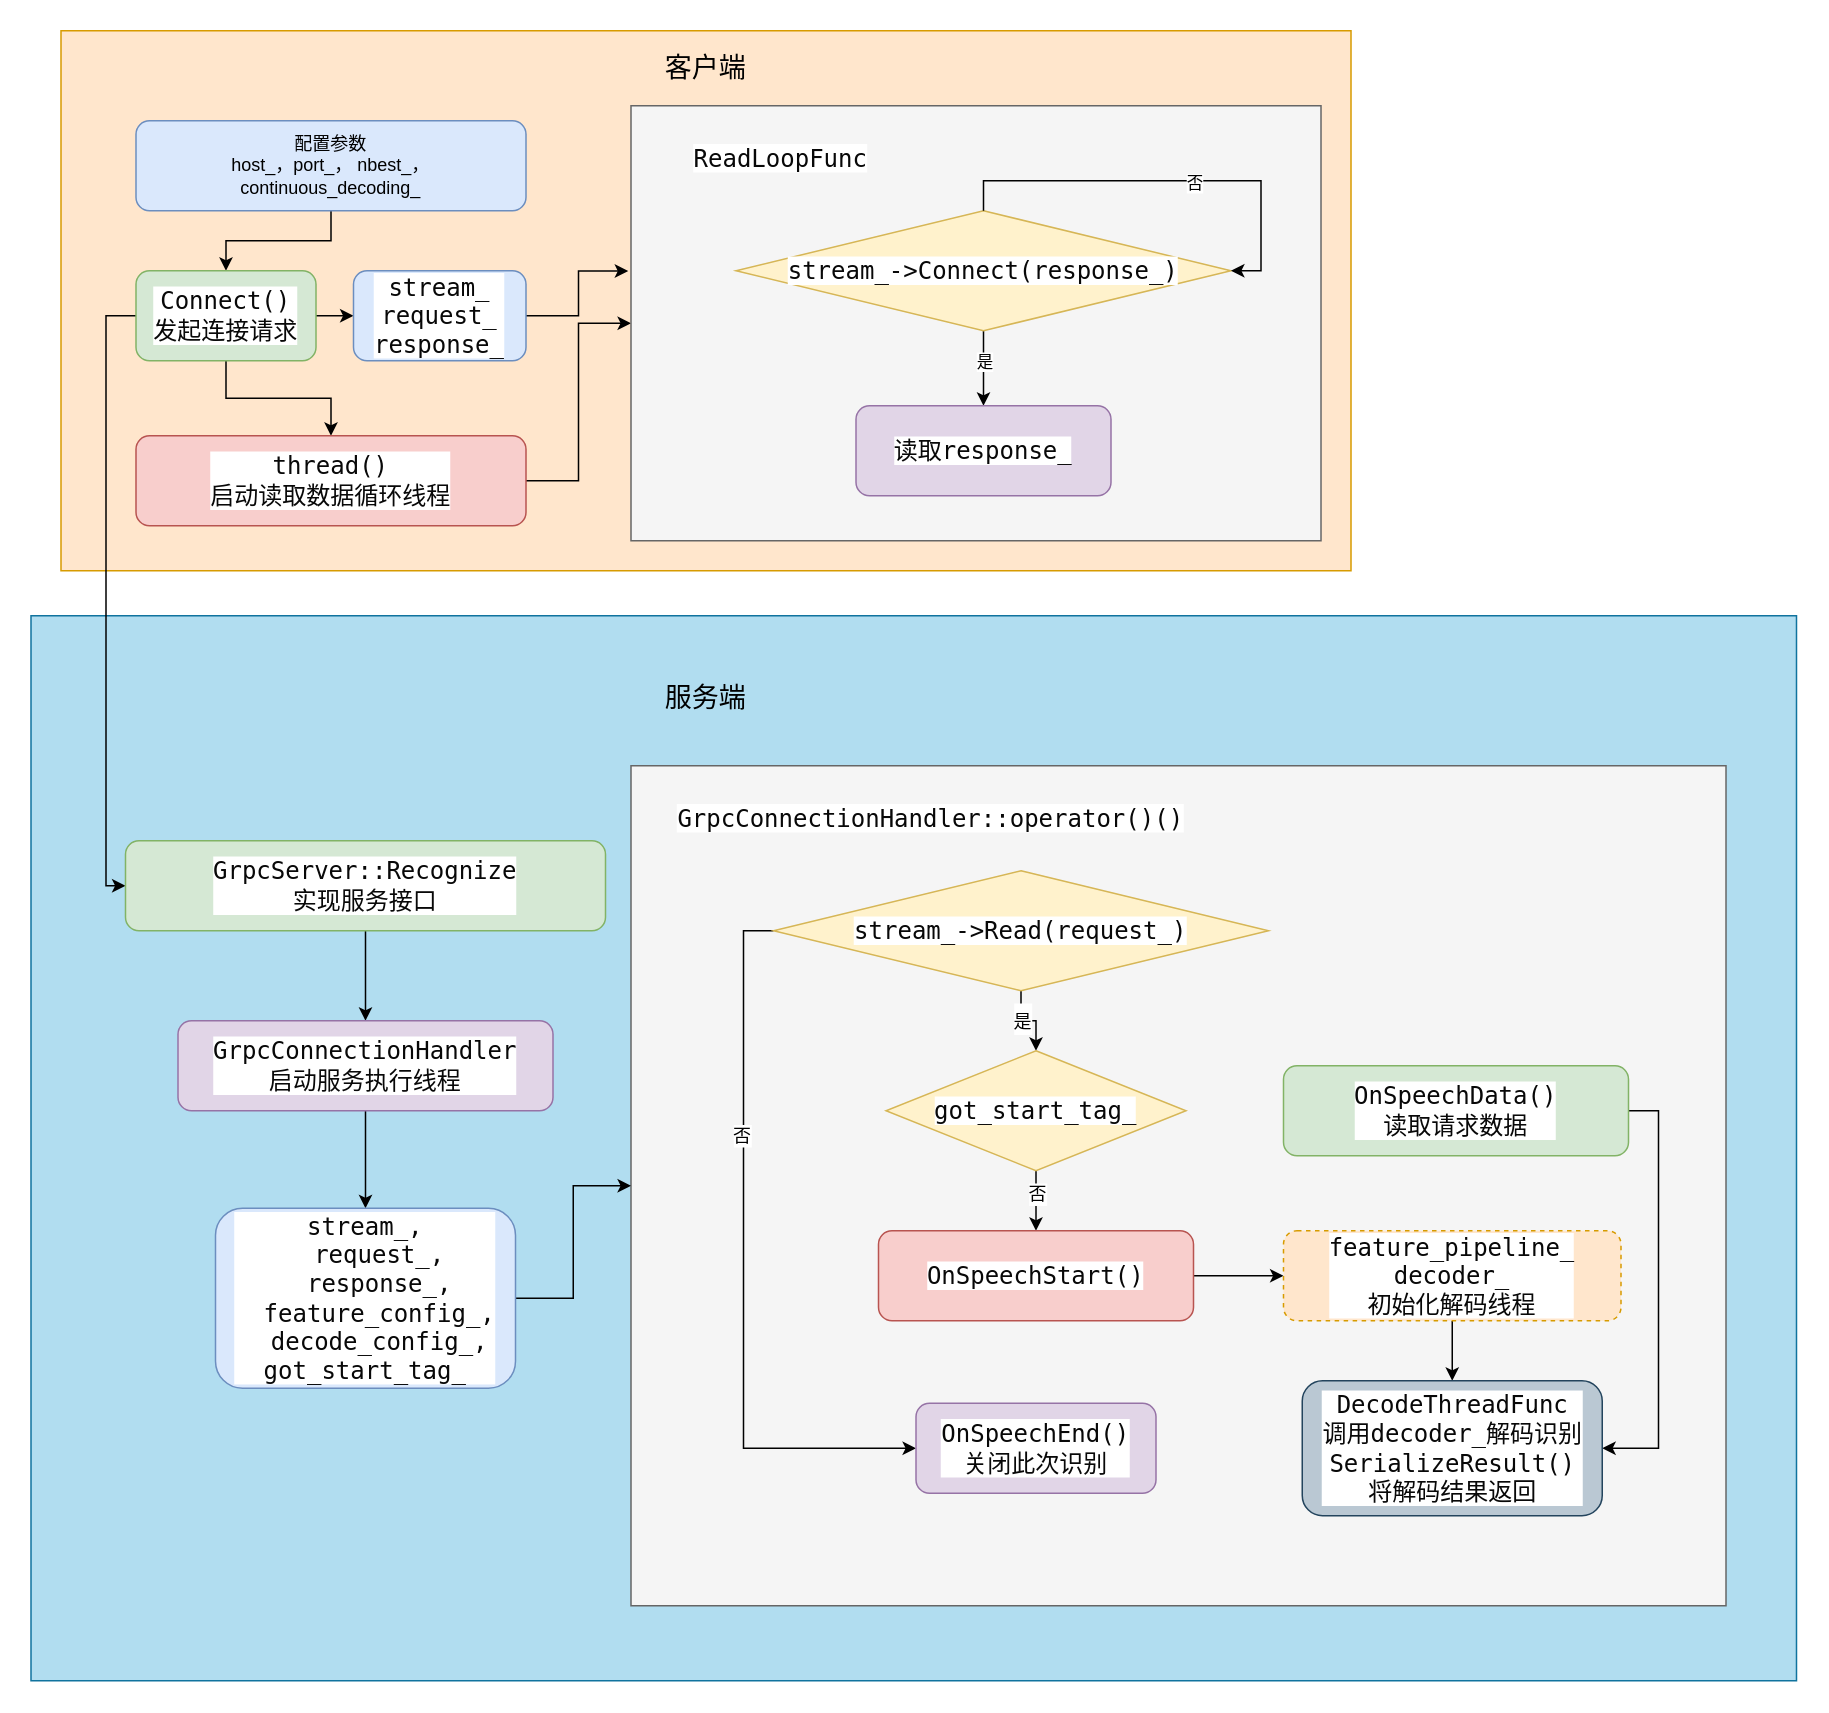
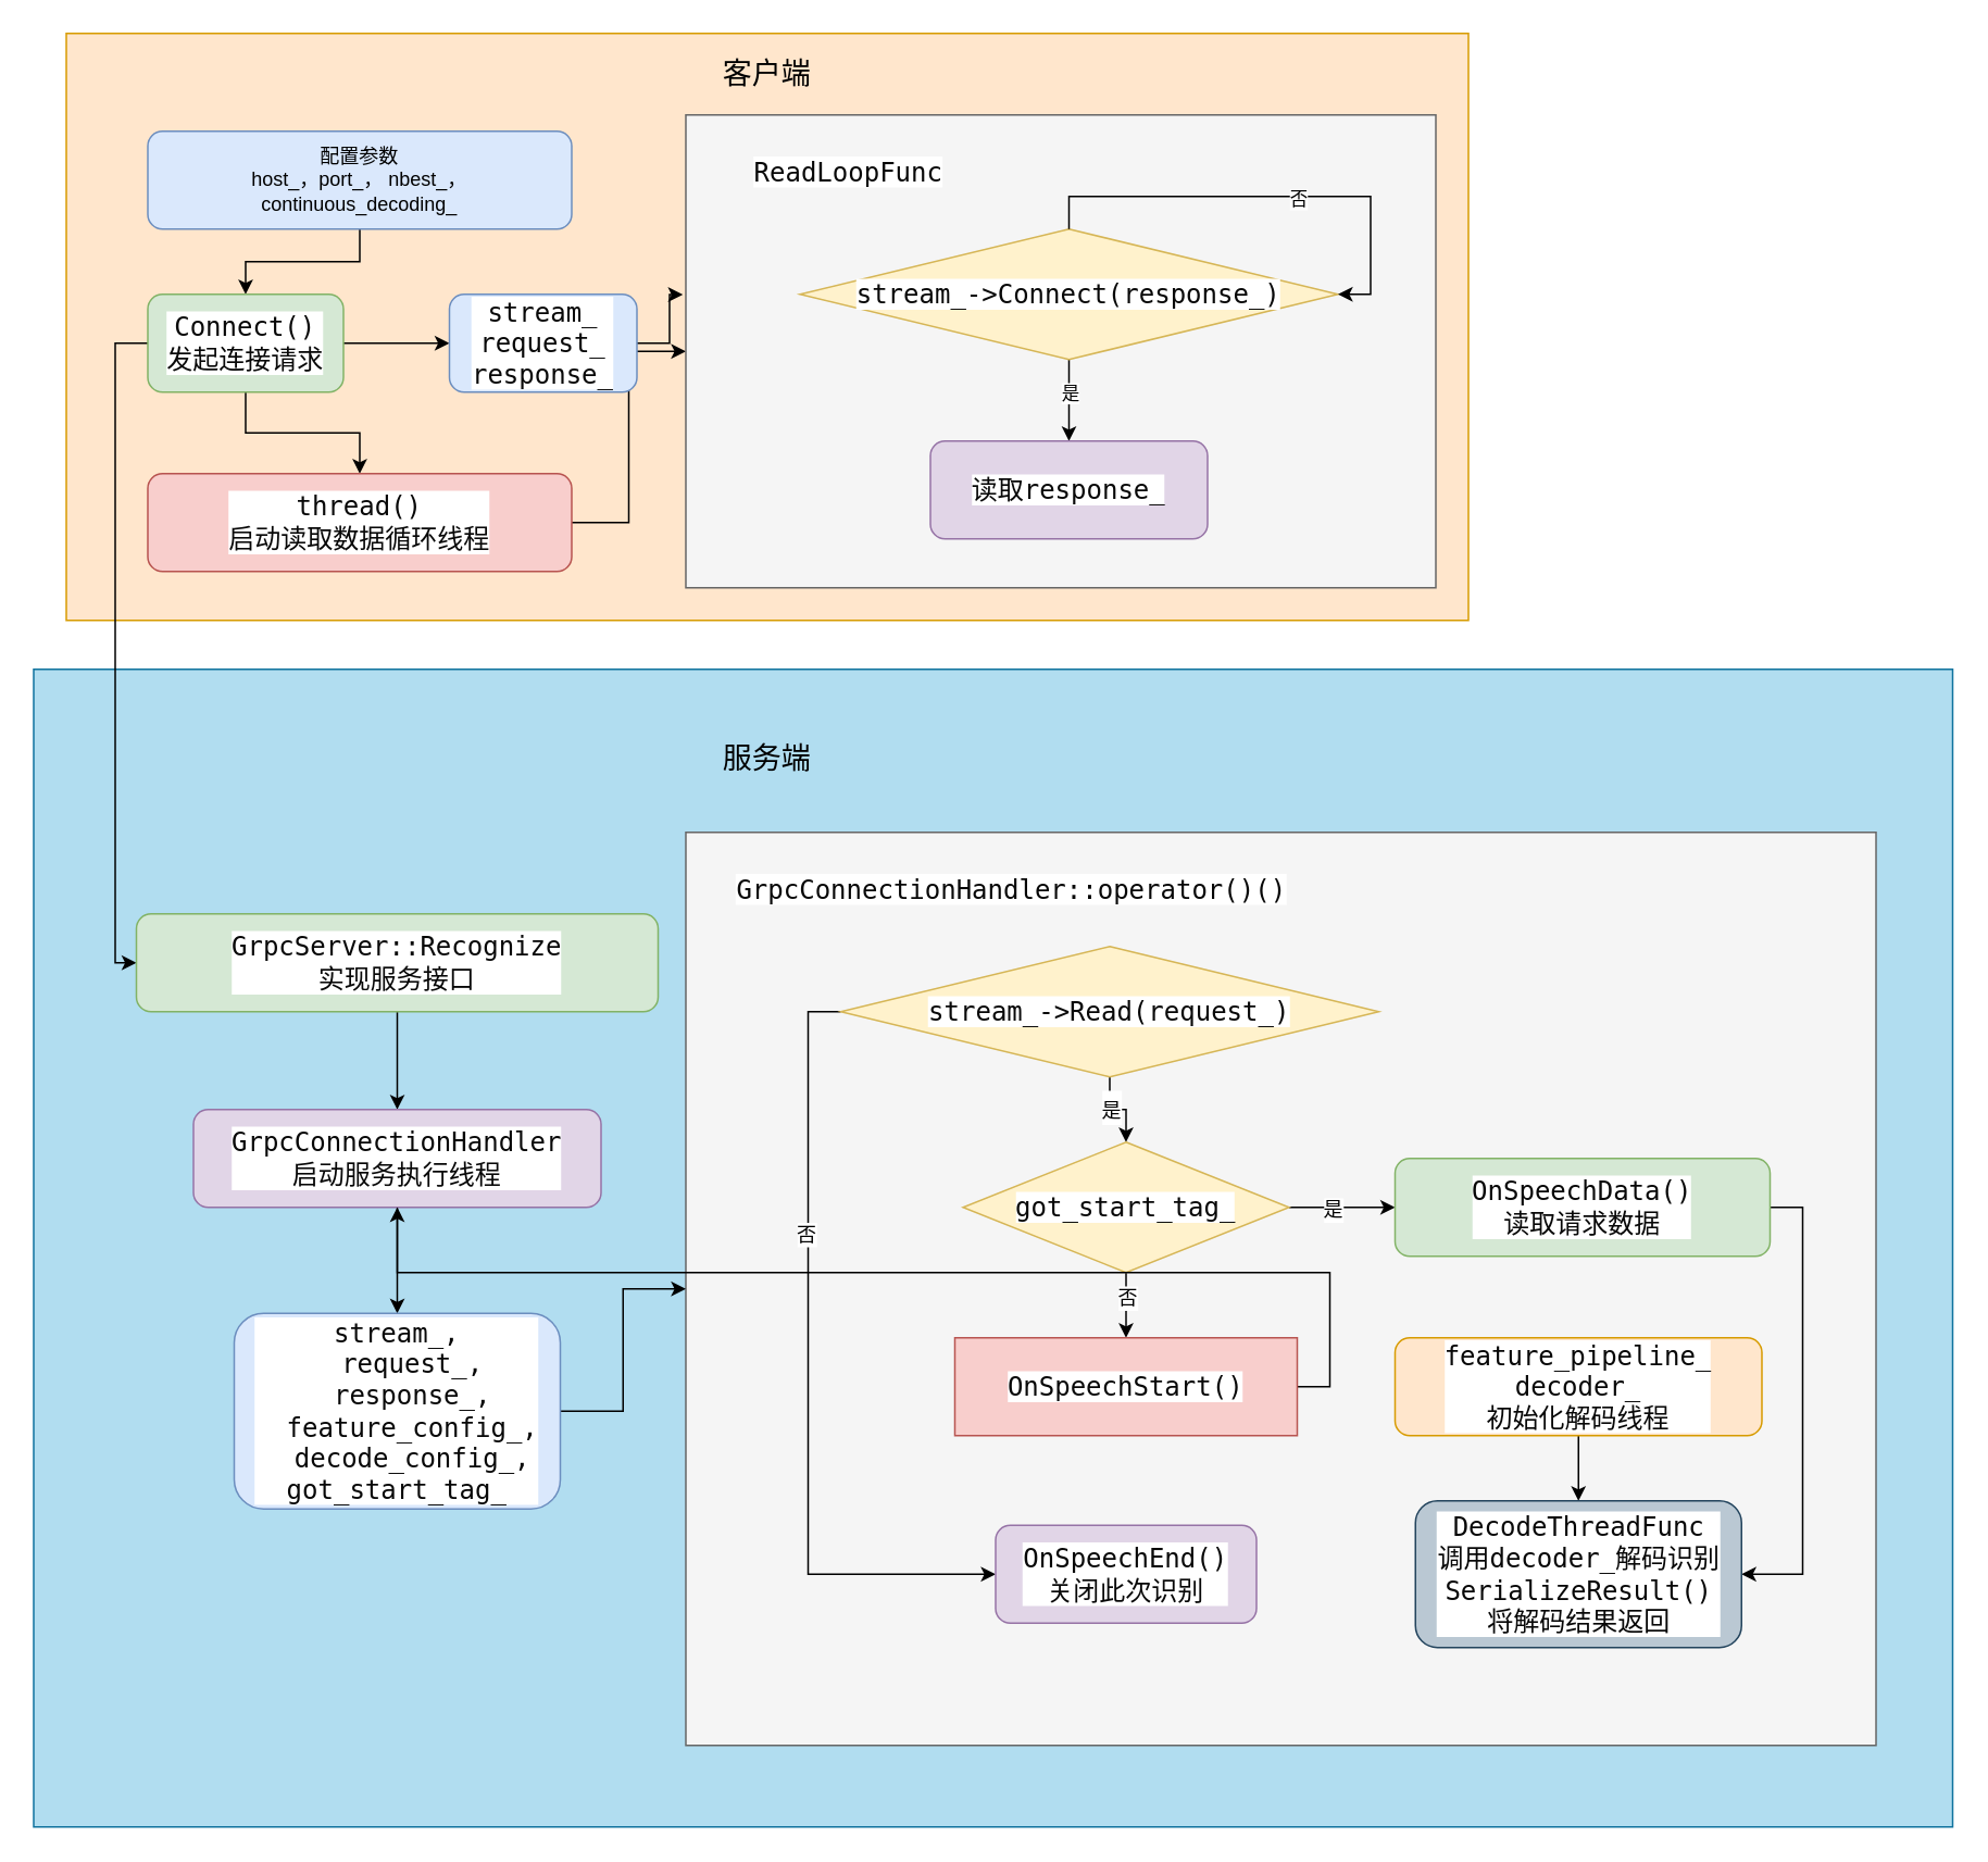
- <mxCell id="14" value="&lt;pre style=&quot;background-color:#ffffff;color:#080808;font-family:'JetBrains Mono',monospace;font-size:12.0pt;&quot;&gt;stream_&lt;br&gt;request_&lt;br&gt;response_&lt;/pre&gt;" style="rounded=1;whiteSpace=wrap;html=1;fillColor=#dae8fc;strokeColor=#6c8ebf;" vertex="1" parent="1"><mxGeometry x="235" y="180" width="115" height="60" as="geometry" /></mxCell>
+ <mxCell id="14" value="&lt;pre style=&quot;background-color:#ffffff;color:#080808;font-family:'JetBrains Mono',monospace;font-size:12.0pt;&quot;&gt;stream_&lt;br&gt;request_&lt;br&gt;response_&lt;/pre&gt;" style="rounded=1;whiteSpace=wrap;html=1;fillColor=#dae8fc;strokeColor=#6c8ebf;" vertex="1" parent="1"><mxGeometry x="275" y="180" width="115" height="60" as="geometry" /></mxCell>
+ <mxCell id="35" style="edgeStyle=orthogonalEdgeStyle;rounded=0;orthogonalLoop=1;jettySize=auto;html=1;exitX=1;exitY=0.5;exitDx=0;exitDy=0;fontSize=12;" edge="1" parent="1" source="39" target="41"><mxGeometry relative="1" as="geometry" /></mxCell>
+ <mxCell id="36" value="是" style="edgeLabel;html=1;align=center;verticalAlign=middle;resizable=0;points=[];fontSize=12;" vertex="1" connectable="0" parent="35"><mxGeometry x="-0.2" y="-1" relative="1" as="geometry"><mxPoint as="offset" /></mxGeometry></mxCell>
- <mxCell id="43" value="&lt;pre style=&quot;background-color:#ffffff;color:#080808;font-family:'JetBrains Mono',monospace;font-size:12.0pt;&quot;&gt;OnSpeechStart()&lt;/pre&gt;" style="rounded=1;whiteSpace=wrap;html=1;fontSize=12;fillColor=#f8cecc;strokeColor=#b85450;" vertex="1" parent="1"><mxGeometry x="585" y="820" width="210" height="60" as="geometry" /></mxCell>
+ <mxCell id="43" value="&lt;pre style=&quot;background-color:#ffffff;color:#080808;font-family:'JetBrains Mono',monospace;font-size:12.0pt;&quot;&gt;OnSpeechStart()&lt;/pre&gt;" style="whiteSpace=wrap;html=1;fontSize=12;fillColor=#f8cecc;strokeColor=#b85450;rounded=0;" vertex="1" parent="1"><mxGeometry x="585" y="820" width="210" height="60" as="geometry" /></mxCell>
- <mxCell id="42" style="edgeStyle=orthogonalEdgeStyle;rounded=0;orthogonalLoop=1;jettySize=auto;html=1;exitX=1;exitY=0.5;exitDx=0;exitDy=0;entryX=0;entryY=0.5;entryDx=0;entryDy=0;fontSize=12;" edge="1" parent="1" source="43" target="45"><mxGeometry relative="1" as="geometry" /></mxCell>
+ <mxCell id="42" style="edgeStyle=orthogonalEdgeStyle;rounded=0;orthogonalLoop=1;jettySize=auto;html=1;exitX=1;exitY=0.5;exitDx=0;exitDy=0;fontSize=12;" edge="1" parent="1" source="43" target="26"><mxGeometry relative="1" as="geometry" /></mxCell>
- <mxCell id="45" value="&lt;pre style=&quot;background-color:#ffffff;color:#080808;font-family:'JetBrains Mono',monospace;font-size:12.0pt;&quot;&gt;feature_pipeline_&lt;br&gt;decoder_&lt;br&gt;初始化解码线程&lt;br&gt;&lt;/pre&gt;" style="rounded=1;whiteSpace=wrap;html=1;fontSize=12;fillColor=#ffe6cc;strokeColor=#d79b00;dashed=1;" vertex="1" parent="1"><mxGeometry x="855" y="820" width="225" height="60" as="geometry" /></mxCell>
+ <mxCell id="45" value="&lt;pre style=&quot;background-color:#ffffff;color:#080808;font-family:'JetBrains Mono',monospace;font-size:12.0pt;&quot;&gt;feature_pipeline_&lt;br&gt;decoder_&lt;br&gt;初始化解码线程&lt;br&gt;&lt;/pre&gt;" style="rounded=1;whiteSpace=wrap;html=1;fontSize=12;fillColor=#ffe6cc;strokeColor=#d79b00;" vertex="1" parent="1"><mxGeometry x="855" y="820" width="225" height="60" as="geometry" /></mxCell>
